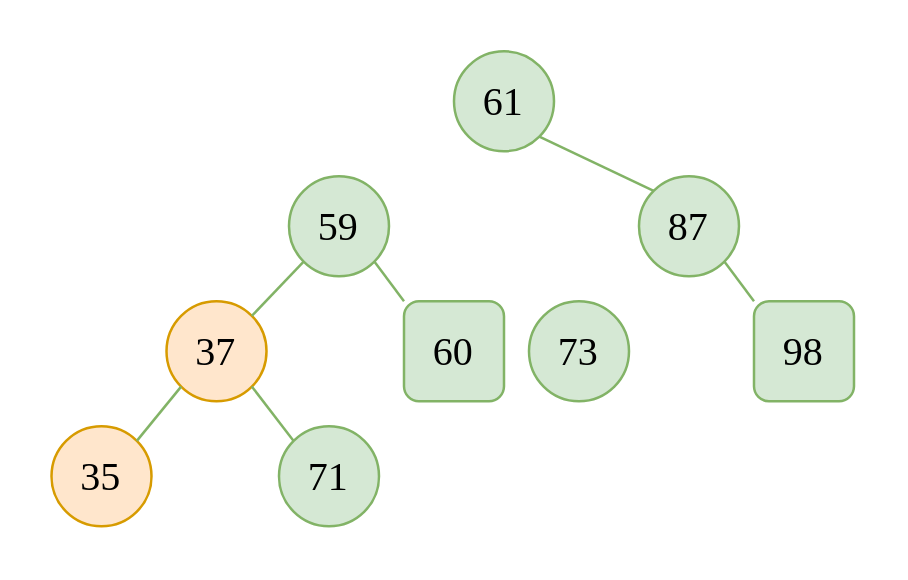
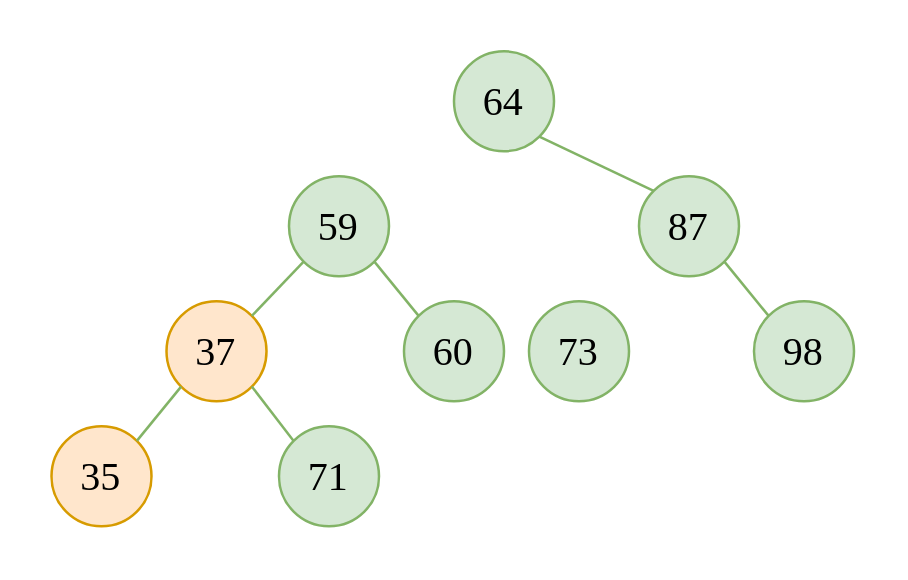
- <mxCell id="11" value="61" style="ellipse;whiteSpace=wrap;html=1;aspect=fixed;fontSize=16;fontFamily=Comic Sans MS;fillColor=#d5e8d4;strokeColor=#82b366;" parent="1" vertex="1"><mxGeometry x="181" y="20" width="40" height="40" as="geometry" /></mxCell>
+ <mxCell id="11" value="64" style="ellipse;whiteSpace=wrap;html=1;aspect=fixed;fontSize=16;fontFamily=Comic Sans MS;fillColor=#d5e8d4;strokeColor=#82b366;" parent="1" vertex="1"><mxGeometry x="181" y="20" width="40" height="40" as="geometry" /></mxCell>
- <mxCell id="3" value="60" style="whiteSpace=wrap;html=1;aspect=fixed;fontSize=16;fontFamily=Comic Sans MS;fillColor=#d5e8d4;strokeColor=#82b366;rounded=1;" parent="1" vertex="1"><mxGeometry x="161" y="120" width="40" height="40" as="geometry" /></mxCell>
+ <mxCell id="3" value="60" style="ellipse;whiteSpace=wrap;html=1;aspect=fixed;fontSize=16;fontFamily=Comic Sans MS;fillColor=#d5e8d4;strokeColor=#82b366;" parent="1" vertex="1"><mxGeometry x="161" y="120" width="40" height="40" as="geometry" /></mxCell>
- <mxCell id="8" value="98" style="whiteSpace=wrap;html=1;aspect=fixed;fontSize=16;fontFamily=Comic Sans MS;fillColor=#d5e8d4;strokeColor=#82b366;rounded=1;" parent="1" vertex="1"><mxGeometry x="301" y="120" width="40" height="40" as="geometry" /></mxCell>
+ <mxCell id="8" value="98" style="ellipse;whiteSpace=wrap;html=1;aspect=fixed;fontSize=16;fontFamily=Comic Sans MS;fillColor=#d5e8d4;strokeColor=#82b366;" parent="1" vertex="1"><mxGeometry x="301" y="120" width="40" height="40" as="geometry" /></mxCell>
